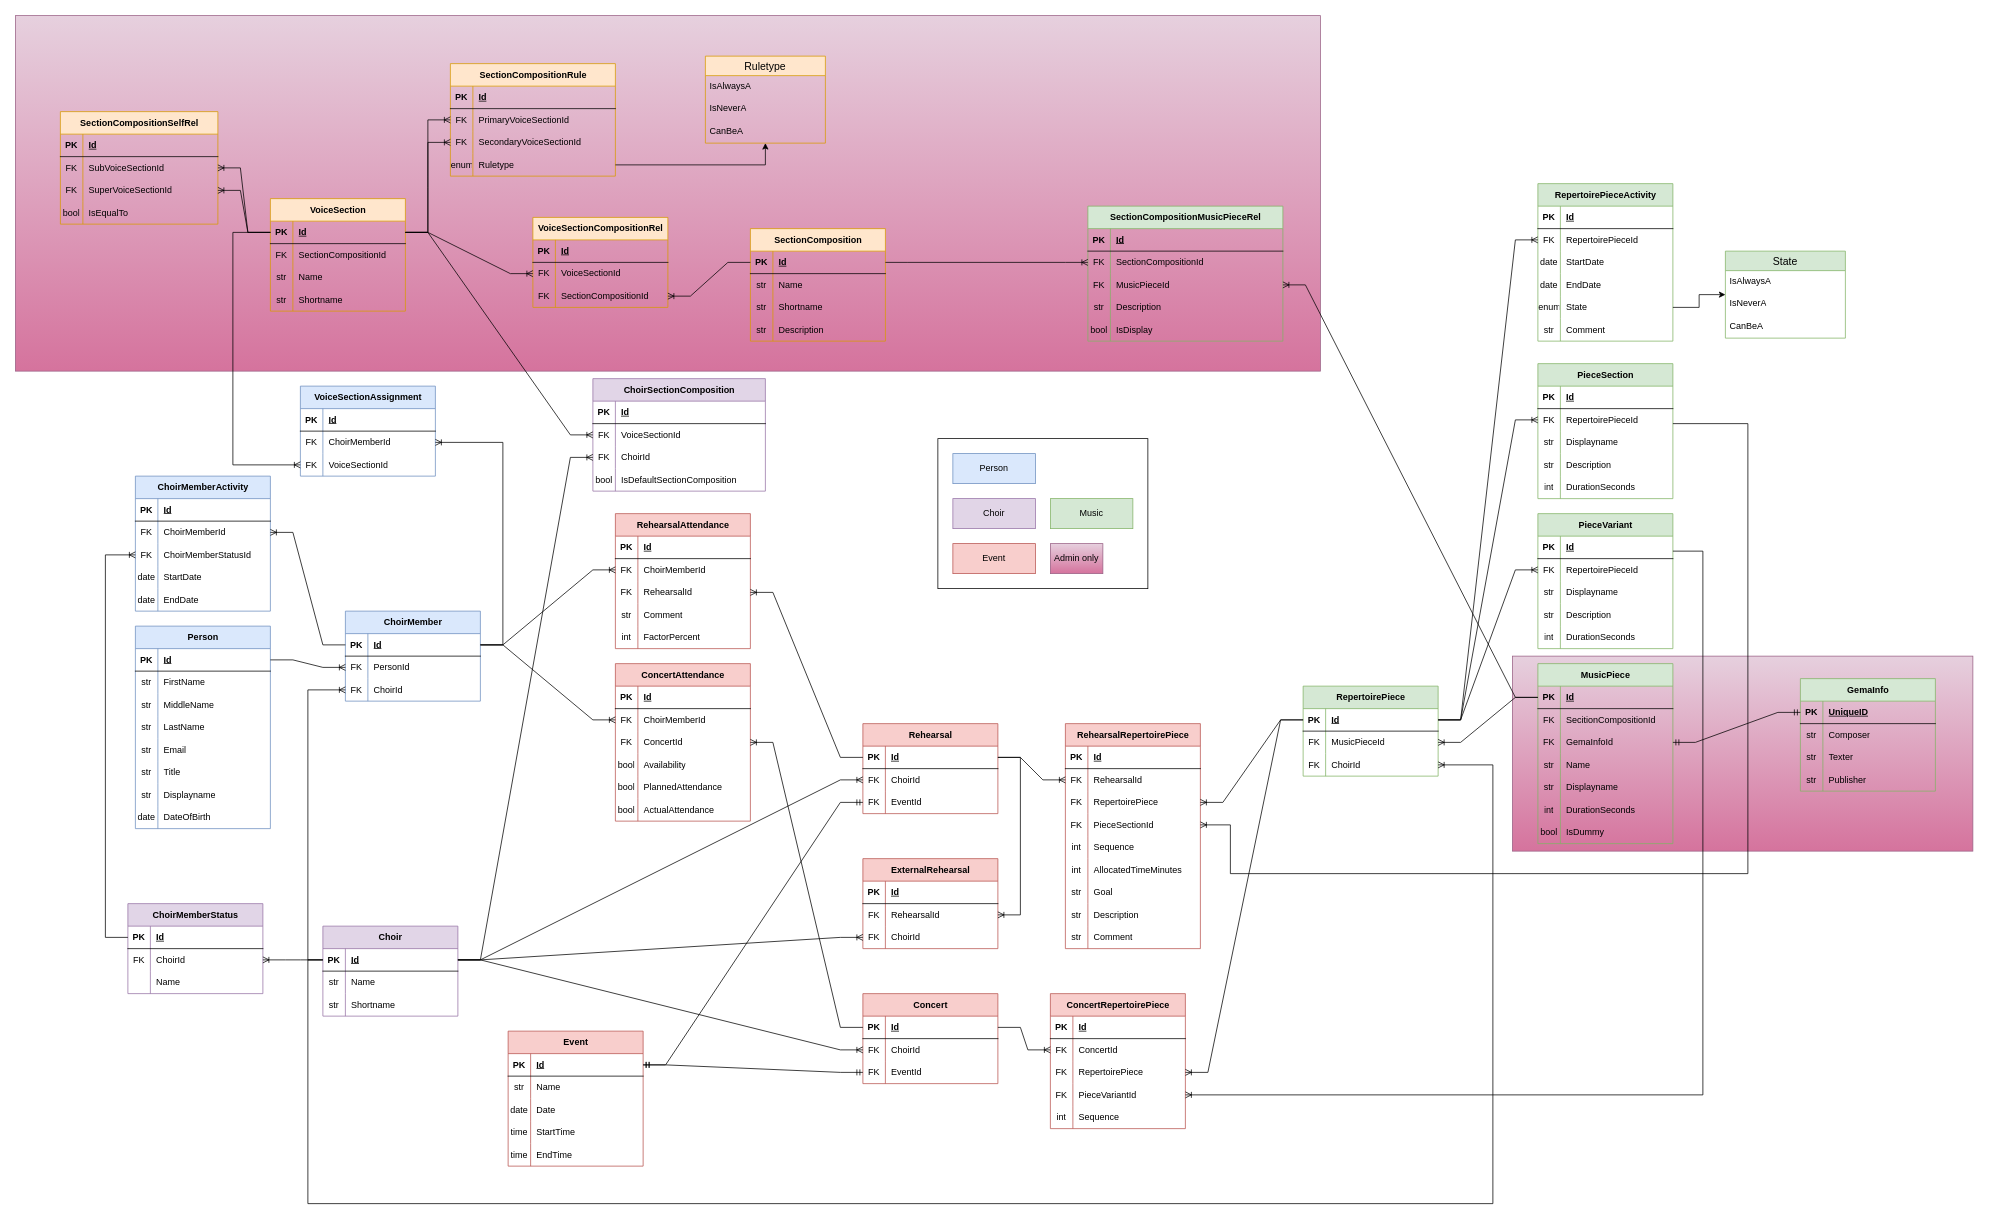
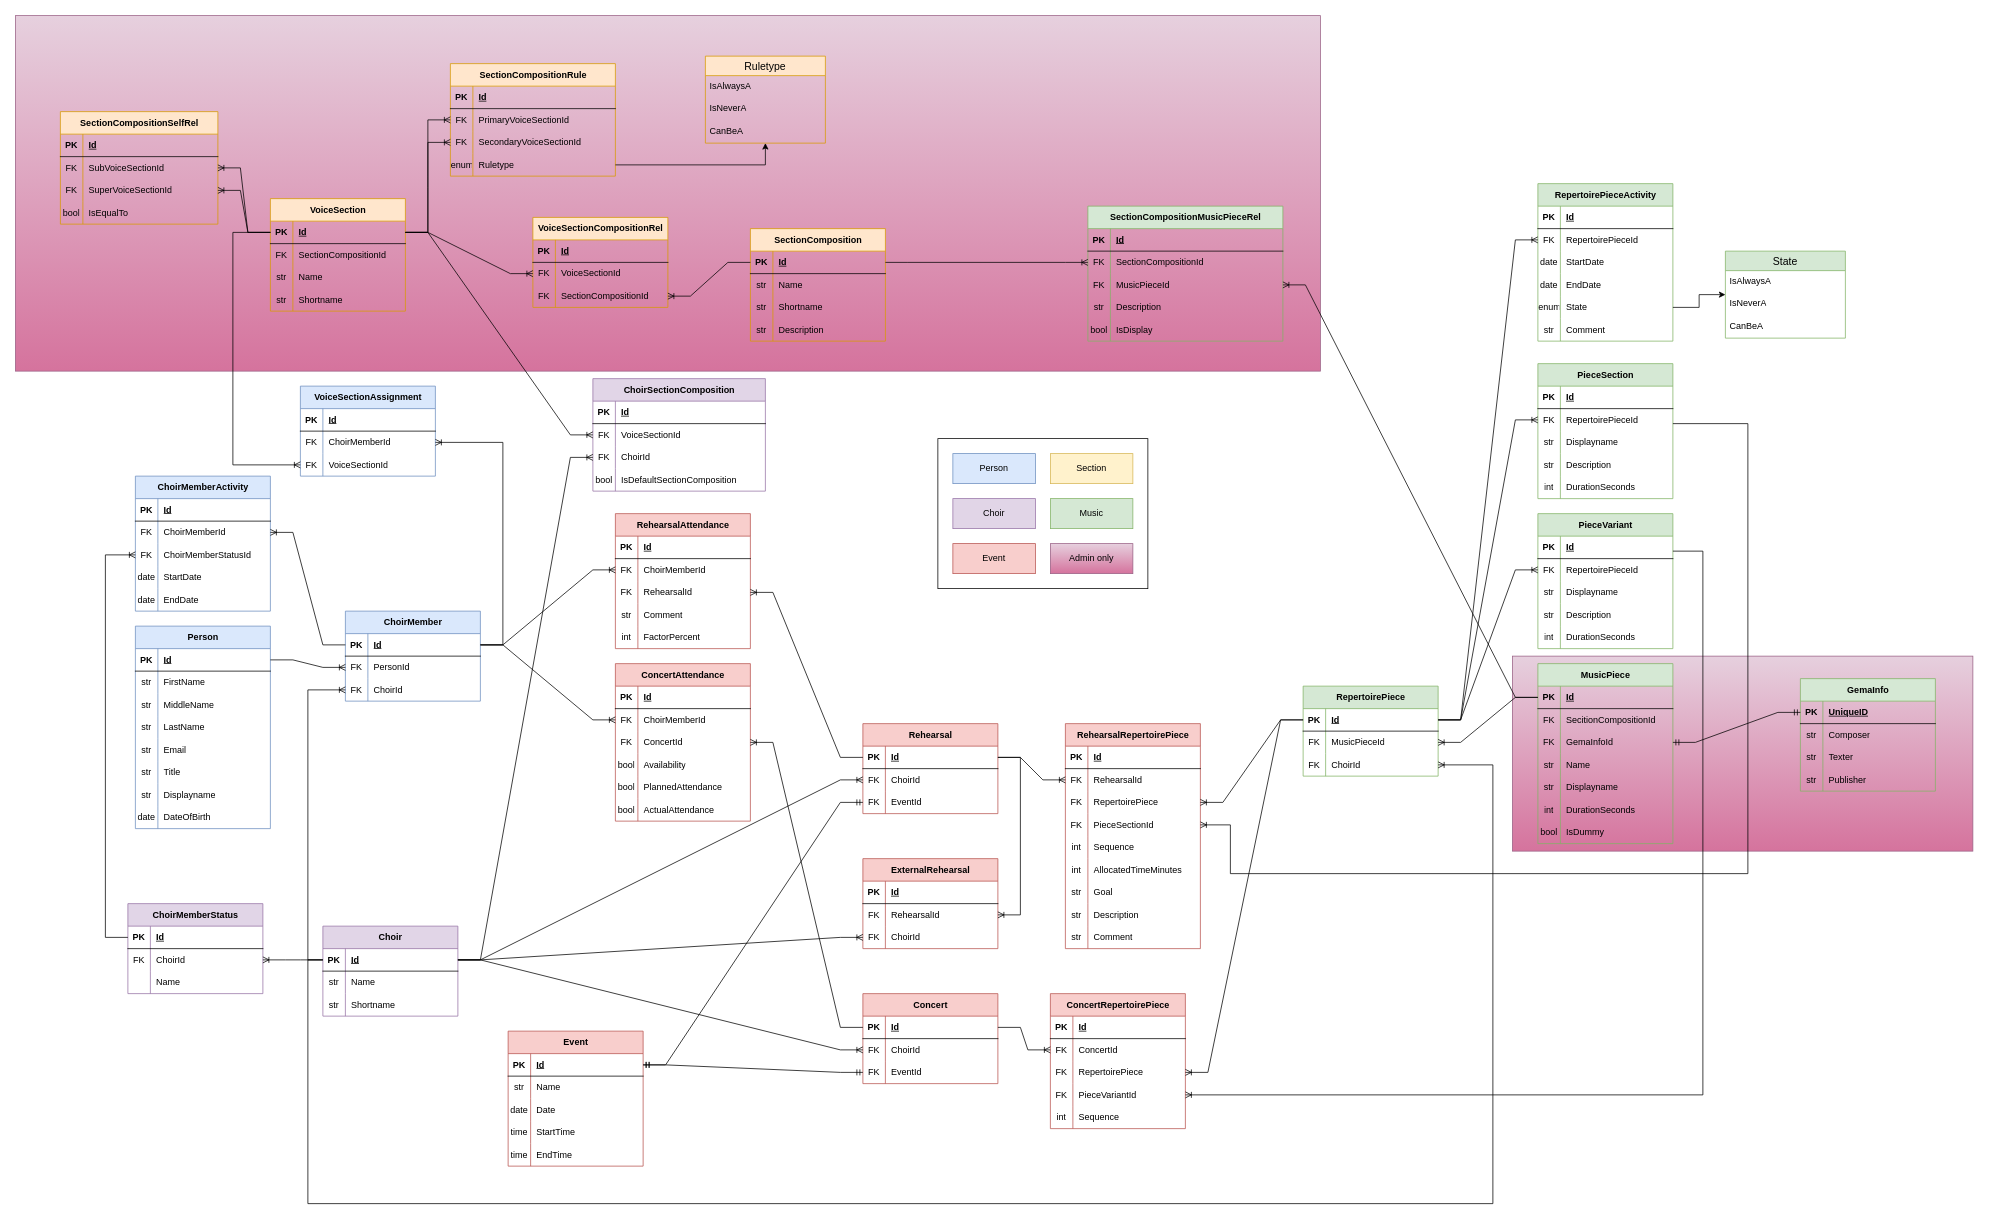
+ <mxCell id="434" value="Section" style="rounded=0;whiteSpace=wrap;html=1;fillColor=#fff2cc;strokeColor=#d6b656;" parent="427" vertex="1"><mxGeometry x="150" y="20" width="110" height="40" as="geometry" /></mxCell>
- <mxCell id="430" value="Admin only" style="rounded=0;whiteSpace=wrap;html=1;fillColor=#e6d0de;gradientColor=#d5739d;strokeColor=#996185;" parent="427" vertex="1"><mxGeometry x="150" y="140" width="70" height="40" as="geometry" /></mxCell>
+ <mxCell id="430" value="Admin only" style="rounded=0;whiteSpace=wrap;html=1;fillColor=#e6d0de;gradientColor=#d5739d;strokeColor=#996185;" parent="427" vertex="1"><mxGeometry x="150" y="140" width="110" height="40" as="geometry" /></mxCell>
